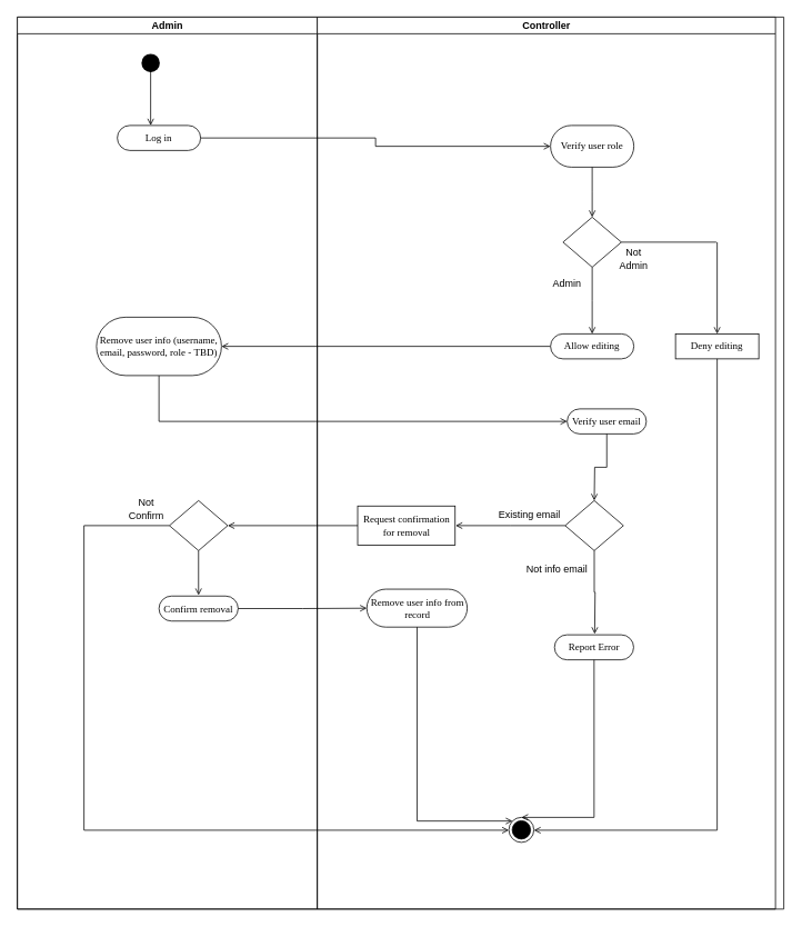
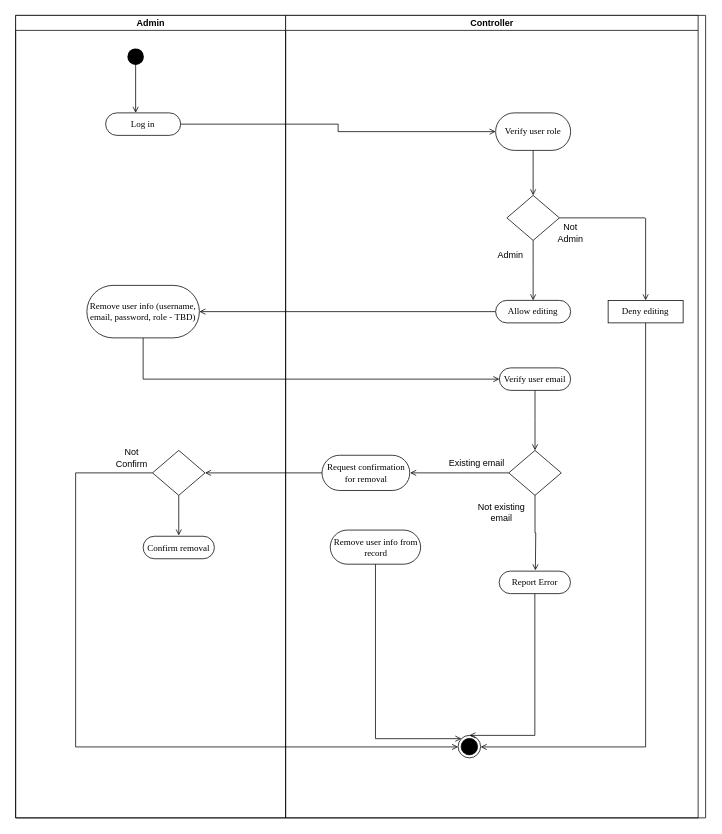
- <mxCell id="30" value="Verify user email" style="rounded=1;whiteSpace=wrap;html=1;shadow=0;comic=0;labelBackgroundColor=none;strokeWidth=1;fontFamily=Verdana;fontSize=12;align=center;arcSize=50;" vertex="1" parent="15"><mxGeometry x="300" y="470" width="95" height="30" as="geometry" /></mxCell>
+ <mxCell id="30" value="Verify user email" style="rounded=1;whiteSpace=wrap;html=1;shadow=0;comic=0;labelBackgroundColor=none;strokeWidth=1;fontFamily=Verdana;fontSize=12;align=center;arcSize=50;" vertex="1" parent="15"><mxGeometry x="285" y="470" width="95" height="30" as="geometry" /></mxCell>
- <mxCell id="22" value="Request confirmation for removal" style="whiteSpace=wrap;html=1;shadow=0;comic=0;labelBackgroundColor=none;strokeWidth=1;fontFamily=Verdana;fontSize=12;align=center;arcSize=50;rounded=0;" vertex="1" parent="15"><mxGeometry x="48.5" y="586.5" width="117" height="47" as="geometry" /></mxCell>
+ <mxCell id="22" value="Request confirmation for removal" style="rounded=1;whiteSpace=wrap;html=1;shadow=0;comic=0;labelBackgroundColor=none;strokeWidth=1;fontFamily=Verdana;fontSize=12;align=center;arcSize=50;" vertex="1" parent="15"><mxGeometry x="48.5" y="586.5" width="117" height="47" as="geometry" /></mxCell>
- <mxCell id="25" value="Not info email" style="text;html=1;strokeColor=none;fillColor=none;align=center;verticalAlign=middle;whiteSpace=wrap;rounded=0;" vertex="1" parent="15"><mxGeometry x="247.75" y="653" width="80" height="20" as="geometry" /></mxCell>
+ <mxCell id="25" value="Not existing email" style="text;html=1;strokeColor=none;fillColor=none;align=center;verticalAlign=middle;whiteSpace=wrap;rounded=0;" vertex="1" parent="15"><mxGeometry x="247.75" y="653" width="80" height="20" as="geometry" /></mxCell>
- <mxCell id="20" value="" style="edgeStyle=orthogonalEdgeStyle;rounded=0;orthogonalLoop=1;jettySize=auto;html=1;endArrow=open;endFill=0;" edge="1" parent="15" source="18" target="23"><mxGeometry relative="1" as="geometry" /></mxCell>
